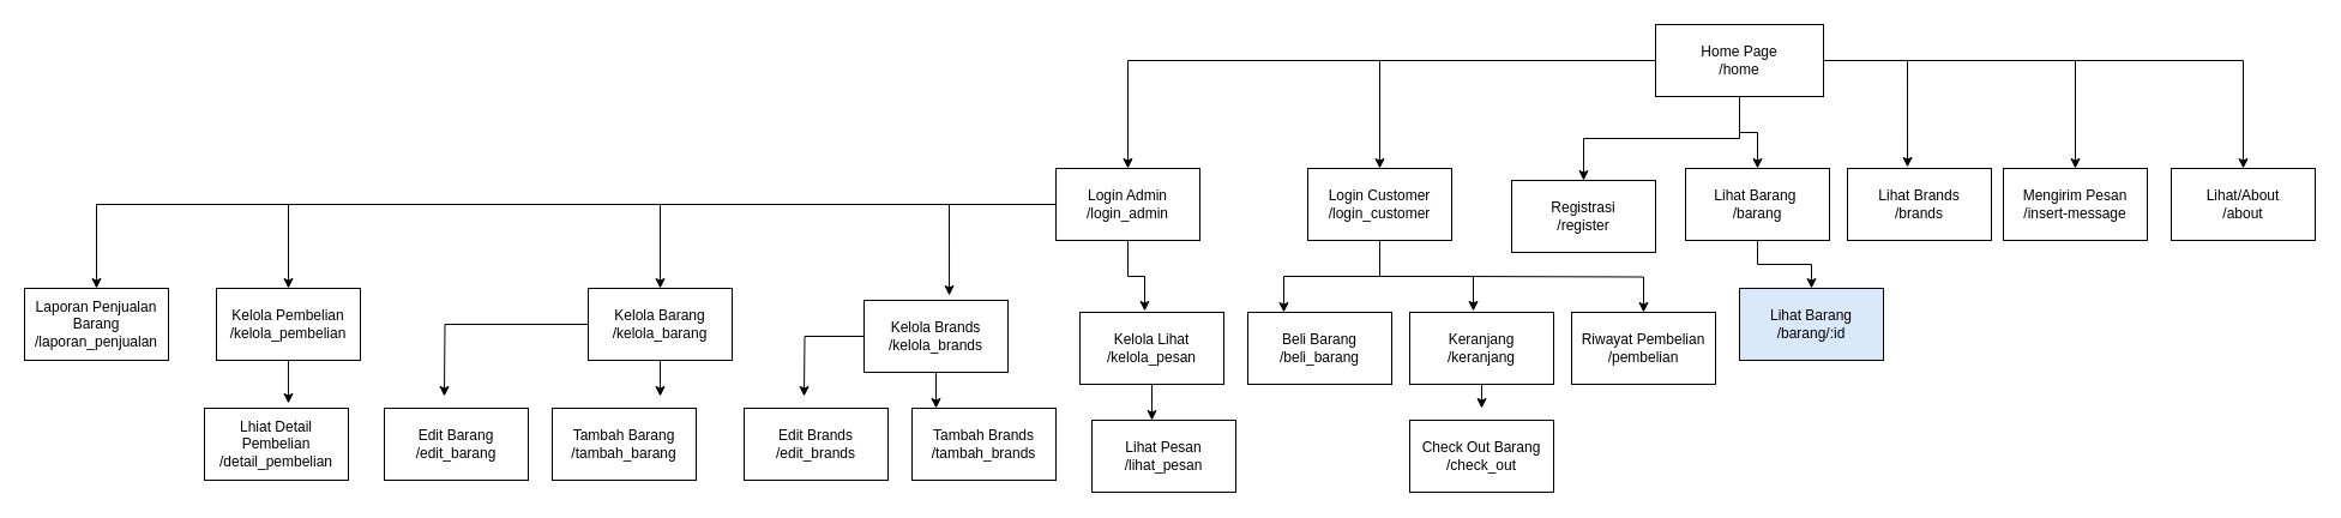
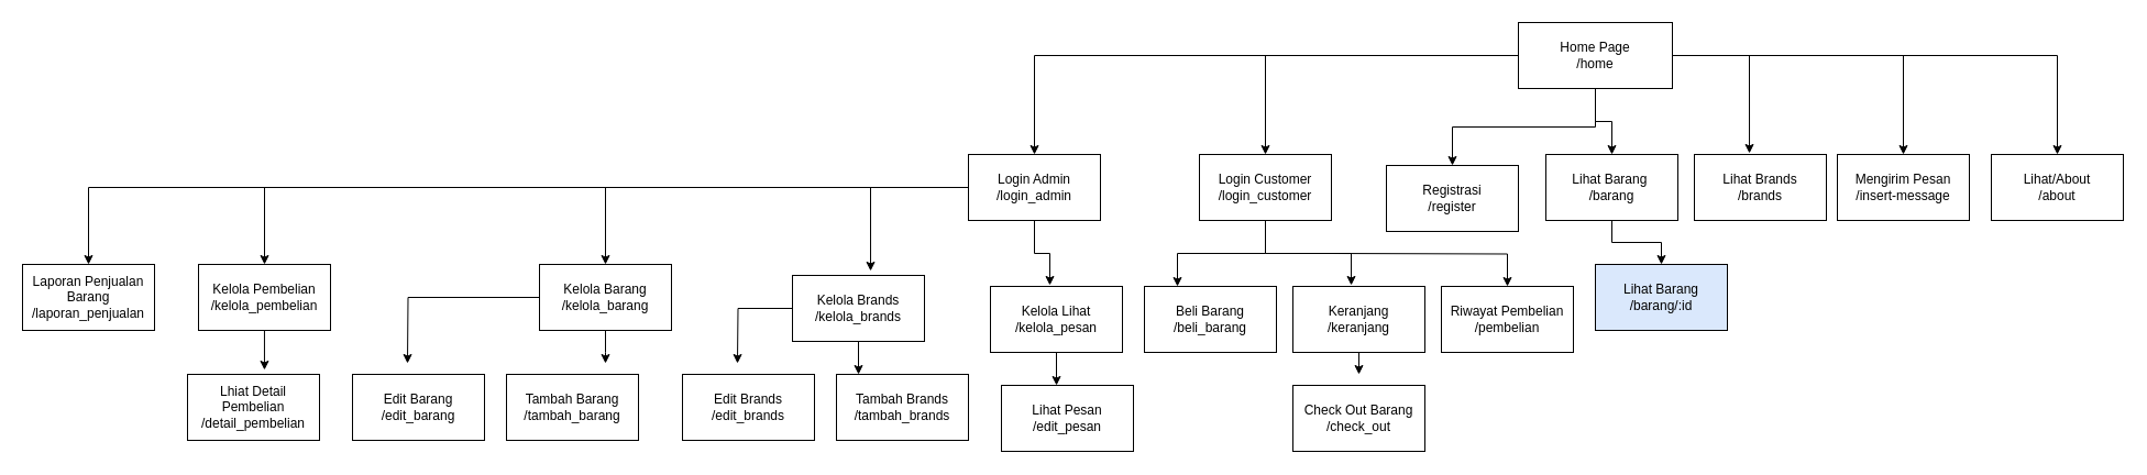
- <mxCell id="34" value="Lihat Pesan&lt;br&gt;/lihat_pesan" style="rounded=0;whiteSpace=wrap;html=1;" vertex="1" parent="1"><mxGeometry x="910" y="350" width="120" height="60" as="geometry" /></mxCell>
+ <mxCell id="34" value="Lihat Pesan&lt;br&gt;/edit_pesan" style="rounded=0;whiteSpace=wrap;html=1;" vertex="1" parent="1"><mxGeometry x="910" y="350" width="120" height="60" as="geometry" /></mxCell>
